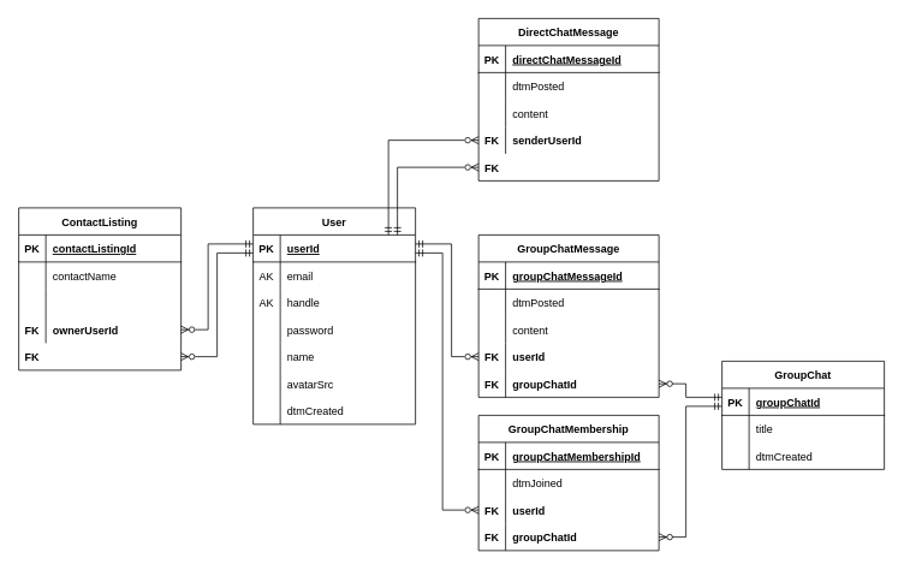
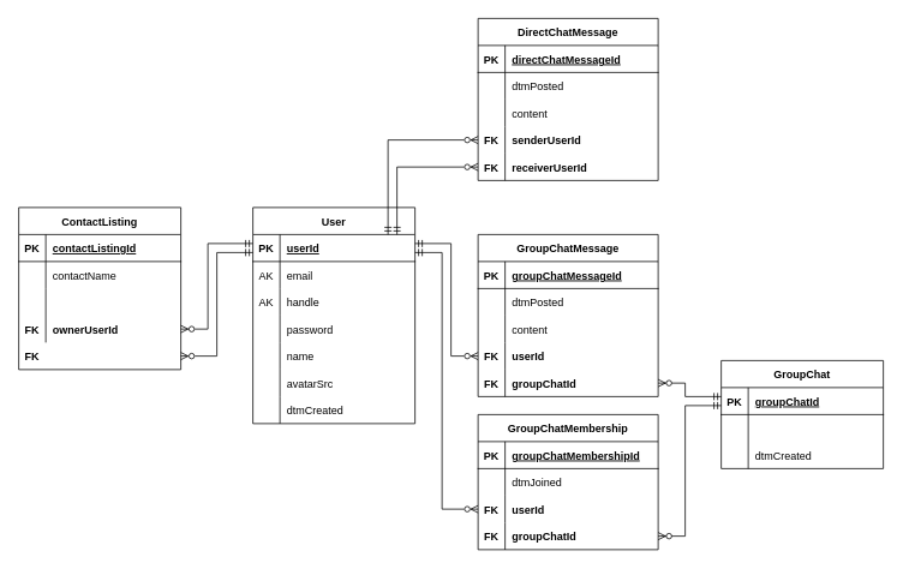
+ <mxCell id="98" value="receiverUserId" style="shape=partialRectangle;connectable=0;fillColor=none;top=0;left=0;bottom=0;right=0;align=left;spacingLeft=6;overflow=hidden;fontStyle=1" parent="96" vertex="1"><mxGeometry x="30" width="170" height="30" as="geometry"><mxRectangle width="170" height="30" as="alternateBounds" /></mxGeometry></mxCell>
- <mxCell id="47" value="title" style="shape=partialRectangle;connectable=0;fillColor=none;top=0;left=0;bottom=0;right=0;align=left;spacingLeft=6;overflow=hidden;" parent="45" vertex="1"><mxGeometry x="30" width="150" height="30" as="geometry"><mxRectangle width="150" height="30" as="alternateBounds" /></mxGeometry></mxCell>
